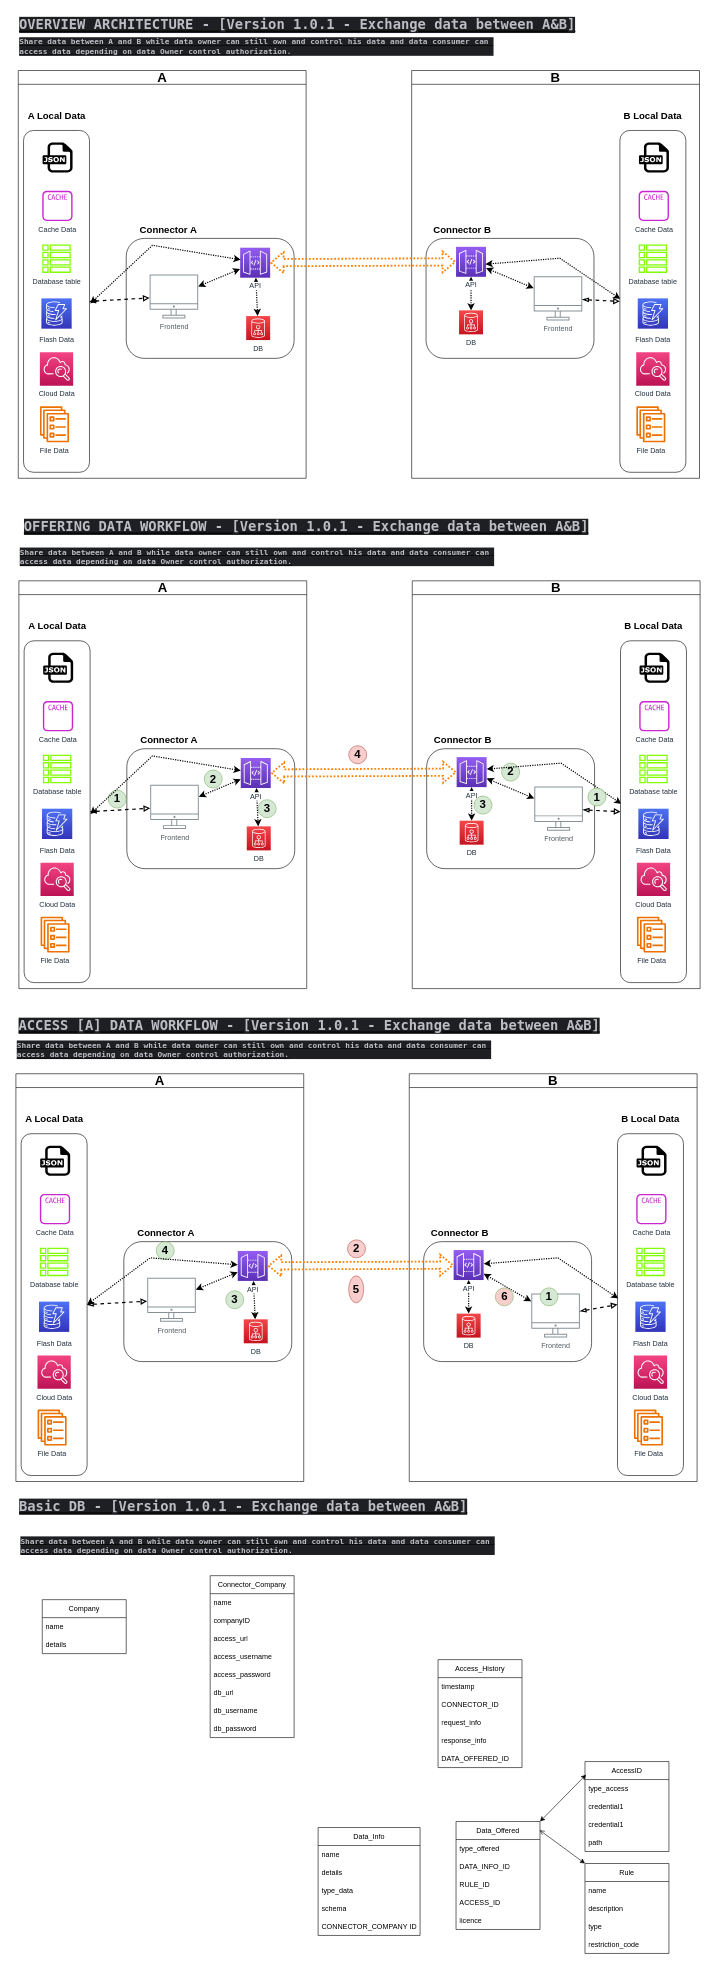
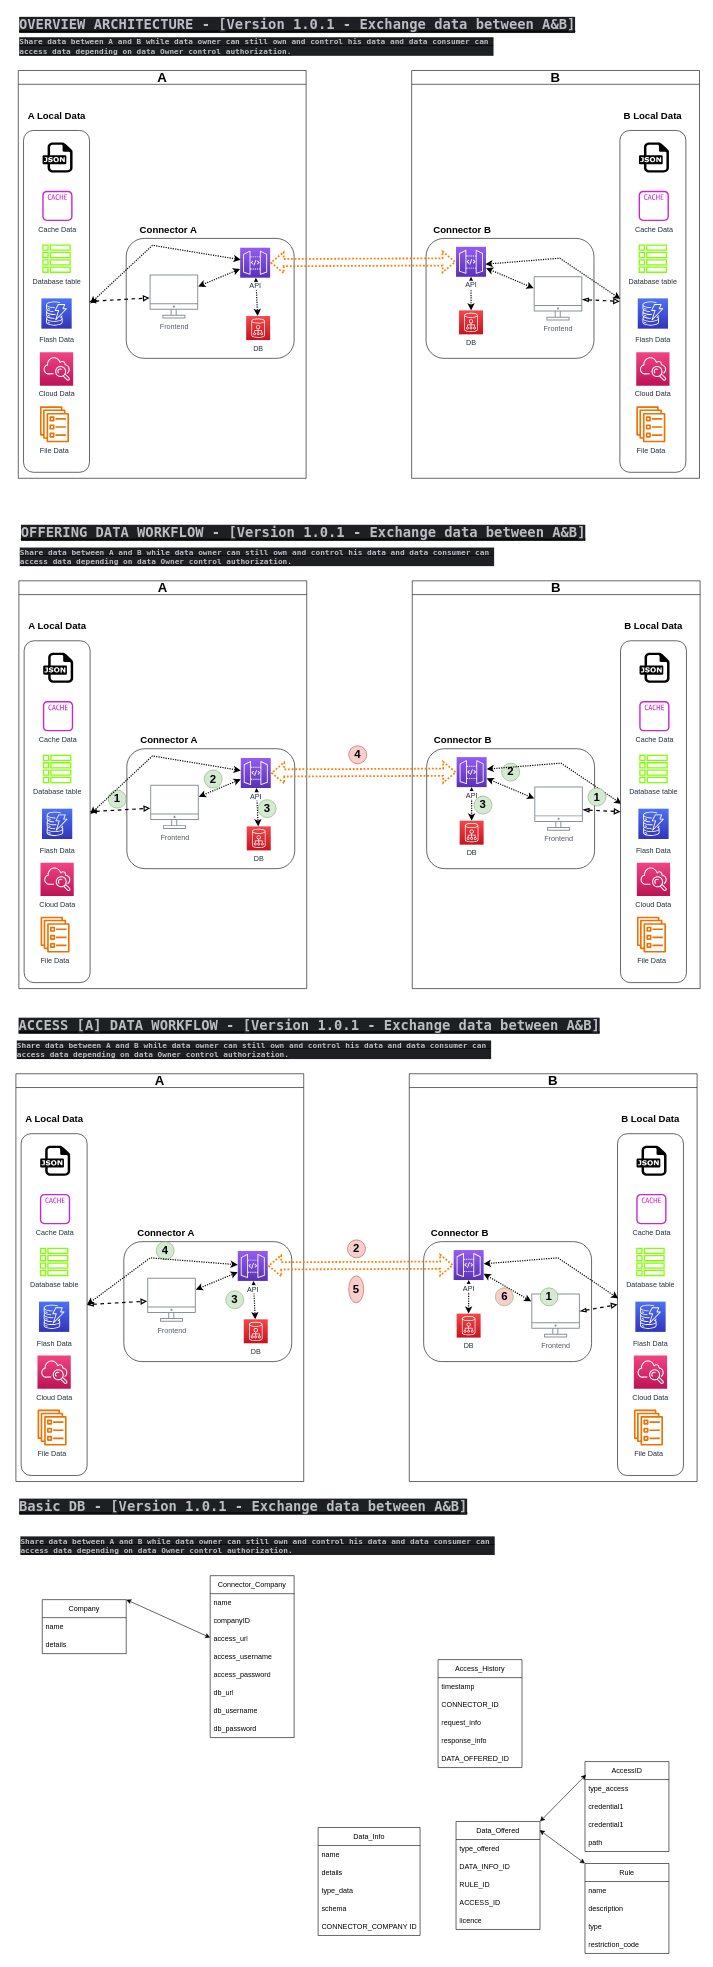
- <mxCell id="106" value="&lt;div style=&quot;background-color: rgb(30, 31, 34); color: rgb(188, 190, 196); font-family: Inconsolata, monospace; font-size: 23px;&quot;&gt;OFFERING DATA WORKFLOW - [Version 1.0.1 - Exchange data between A&amp;amp;B]&lt;/div&gt;" style="text;html=1;align=center;verticalAlign=middle;resizable=0;points=[];autosize=1;strokeColor=none;fillColor=none;fontSize=23;fontStyle=5" vertex="1" parent="1"><mxGeometry x="25" y="857" width="970" height="40" as="geometry" /></mxCell>
+ <mxCell id="106" value="&lt;div style=&quot;background-color: rgb(30, 31, 34); color: rgb(188, 190, 196); font-family: Inconsolata, monospace; font-size: 23px;&quot;&gt;OFFERING DATA WORKFLOW - [Version 1.0.1 - Exchange data between A&amp;amp;B]&lt;/div&gt;" style="text;html=1;align=center;verticalAlign=middle;resizable=0;points=[];autosize=1;strokeColor=none;fillColor=none;fontSize=23;fontStyle=5" vertex="1" parent="1"><mxGeometry x="20" y="867" width="970" height="40" as="geometry" /></mxCell>
+ <mxCell id="162" style="rounded=0;orthogonalLoop=1;jettySize=auto;html=1;exitX=1;exitY=0;exitDx=0;exitDy=0;startArrow=classic;startFill=1;" edge="1" parent="1" source="163" target="166"><mxGeometry relative="1" as="geometry" /></mxCell>
- <mxCell id="204" style="rounded=0;orthogonalLoop=1;jettySize=auto;html=1;exitX=0;exitY=0;exitDx=0;exitDy=0;entryX=0.996;entryY=0.08;entryDx=0;entryDy=0;entryPerimeter=0;startArrow=classic;startFill=1;endArrow=open;" edge="1" parent="1" source="187" target="181"><mxGeometry relative="1" as="geometry" /></mxCell>
+ <mxCell id="204" style="rounded=0;orthogonalLoop=1;jettySize=auto;html=1;exitX=0;exitY=0;exitDx=0;exitDy=0;entryX=0.996;entryY=0.08;entryDx=0;entryDy=0;entryPerimeter=0;startArrow=classic;startFill=1;" edge="1" parent="1" source="187" target="181"><mxGeometry relative="1" as="geometry" /></mxCell>
